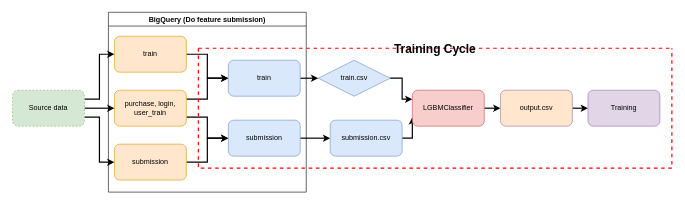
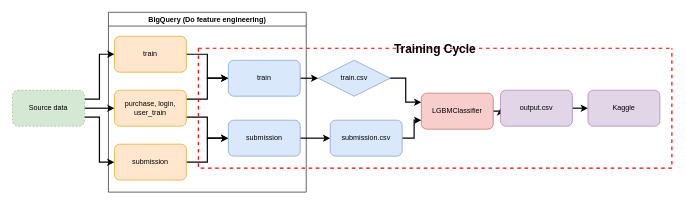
- <mxCell id="17" value="BigQuery (Do feature submission)" style="swimlane;whiteSpace=wrap;html=1;" vertex="1" parent="1"><mxGeometry x="180" y="20" width="330" height="300" as="geometry" /></mxCell>
+ <mxCell id="17" value="BigQuery (Do feature engineering)" style="swimlane;whiteSpace=wrap;html=1;" vertex="1" parent="1"><mxGeometry x="180" y="20" width="330" height="300" as="geometry" /></mxCell>
- <mxCell id="23" value="LGBMClassifier" style="rounded=1;whiteSpace=wrap;html=1;fillColor=#f8cecc;strokeColor=#b85450;" vertex="1" parent="1"><mxGeometry x="687" y="150" width="120" height="60" as="geometry" /></mxCell>
+ <mxCell id="23" value="LGBMClassifier" style="rounded=1;whiteSpace=wrap;html=1;fillColor=#f8cecc;strokeColor=#b85450;" vertex="1" parent="1"><mxGeometry x="702" y="155" width="120" height="60" as="geometry" /></mxCell>
- <mxCell id="25" value="output.csv" style="rounded=1;whiteSpace=wrap;html=1;fillColor=#ffe6cc;strokeColor=#9673a6;" vertex="1" parent="1"><mxGeometry x="834" y="150" width="120" height="60" as="geometry" /></mxCell>
+ <mxCell id="25" value="output.csv" style="rounded=1;whiteSpace=wrap;html=1;fillColor=#e1d5e7;strokeColor=#9673a6;" vertex="1" parent="1"><mxGeometry x="834" y="150" width="120" height="60" as="geometry" /></mxCell>
- <mxCell id="26" value="Training" style="rounded=1;whiteSpace=wrap;html=1;fillColor=#e1d5e7;strokeColor=#9673a6;" vertex="1" parent="1"><mxGeometry x="980" y="150" width="120" height="60" as="geometry" /></mxCell>
+ <mxCell id="26" value="Kaggle" style="rounded=1;whiteSpace=wrap;html=1;fillColor=#e1d5e7;strokeColor=#9673a6;" vertex="1" parent="1"><mxGeometry x="980" y="150" width="120" height="60" as="geometry" /></mxCell>
